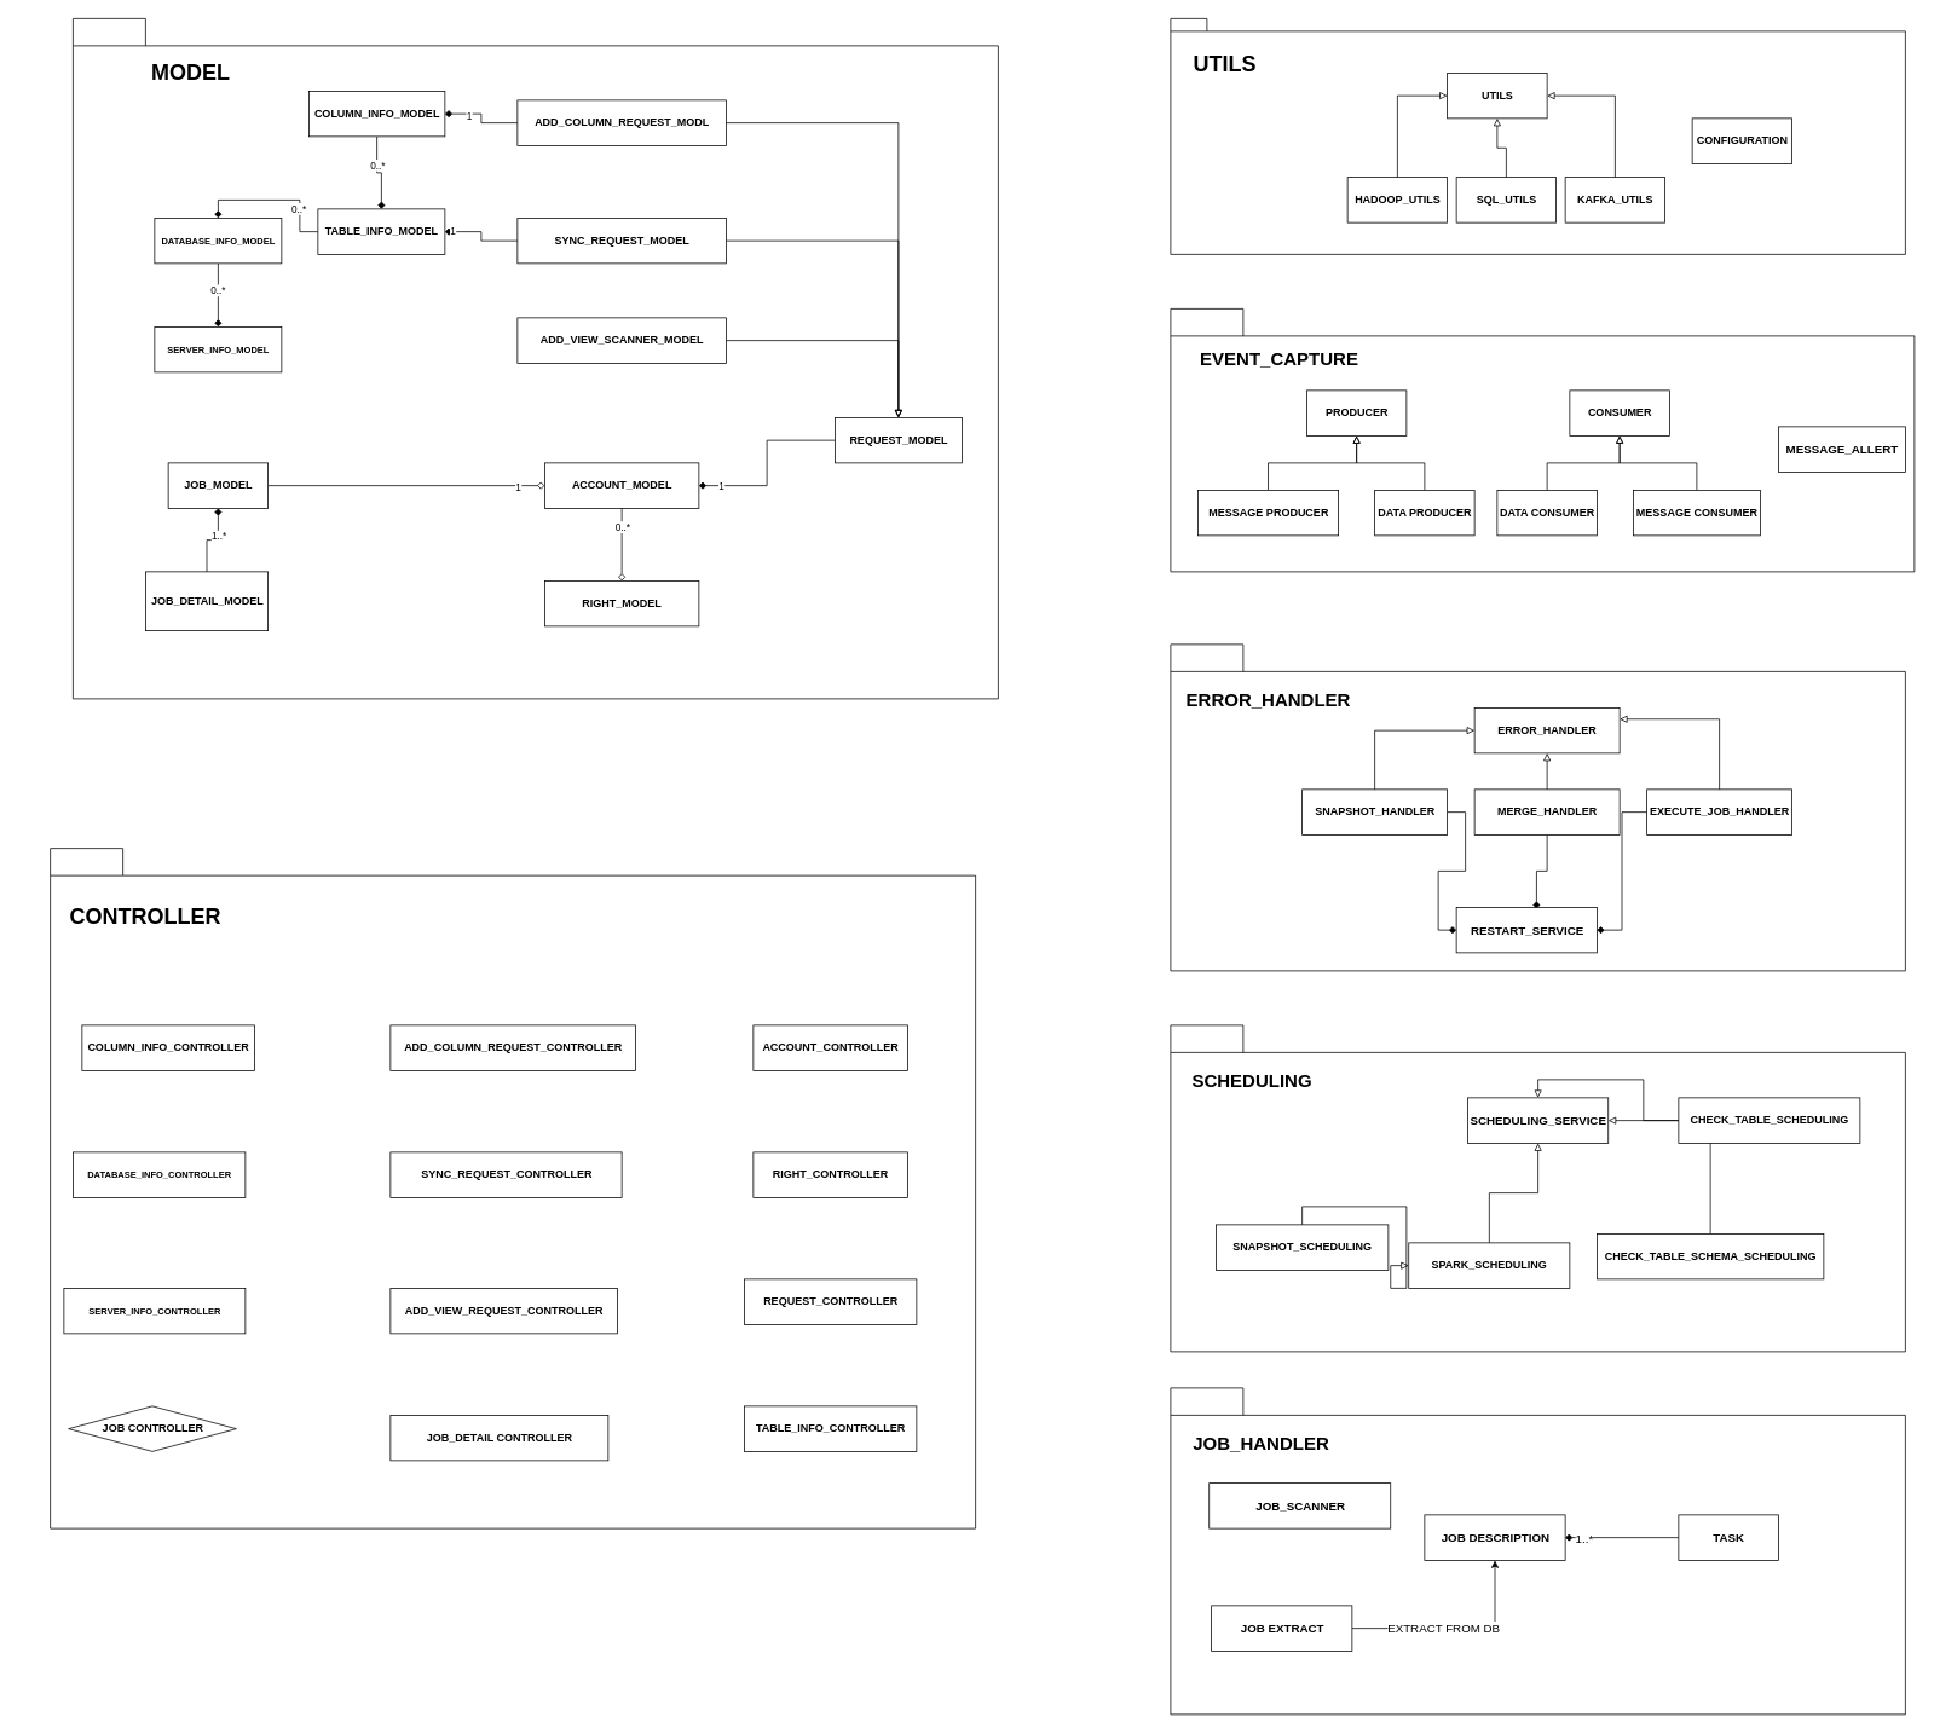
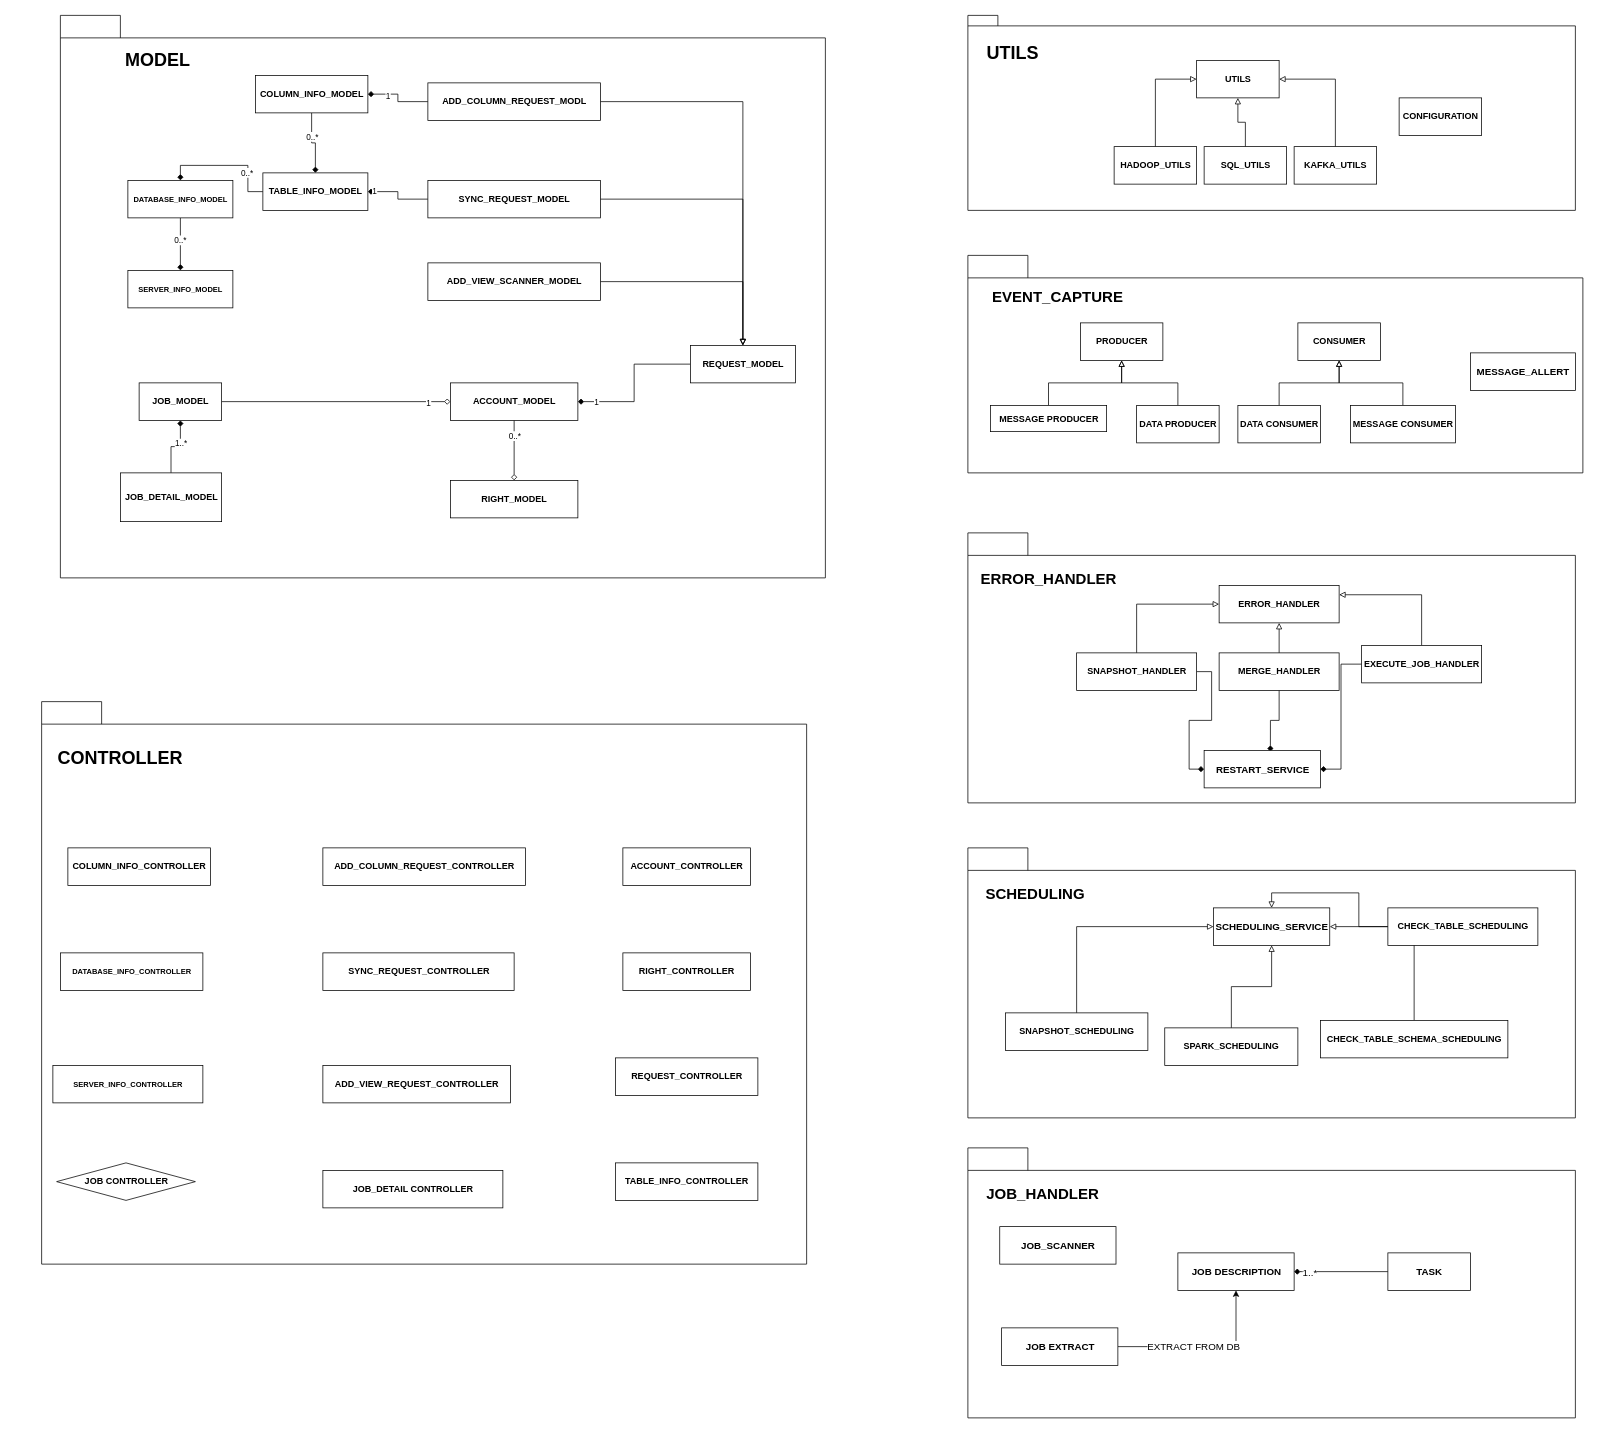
- <mxCell id="51" value="&lt;b&gt;MESSAGE PRODUCER&lt;/b&gt;" style="html=1;fillColor=#ffffff;" vertex="1" parent="1"><mxGeometry x="1320" y="540" width="155" height="50" as="geometry" /></mxCell>
+ <mxCell id="51" value="&lt;b&gt;MESSAGE PRODUCER&lt;/b&gt;" style="html=1;fillColor=#ffffff;" vertex="1" parent="1"><mxGeometry x="1320" y="540" width="155" height="35" as="geometry" /></mxCell>
- <mxCell id="69" value="&lt;b&gt;EXECUTE_JOB_HANDLER&lt;/b&gt;" style="html=1;fillColor=#ffffff;" vertex="1" parent="1"><mxGeometry x="1815" y="870" width="160" height="50" as="geometry" /></mxCell>
+ <mxCell id="69" value="&lt;b&gt;EXECUTE_JOB_HANDLER&lt;/b&gt;" style="html=1;fillColor=#ffffff;" vertex="1" parent="1"><mxGeometry x="1815" y="860" width="160" height="50" as="geometry" /></mxCell>
- <mxCell id="76" style="edgeStyle=orthogonalEdgeStyle;rounded=0;orthogonalLoop=1;jettySize=auto;html=1;fontSize=13;startArrow=none;startFill=0;endArrow=block;endFill=0;exitX=0.5;exitY=0;exitDx=0;exitDy=0;" edge="1" parent="1" source="77" target="79"><mxGeometry relative="1" as="geometry" /></mxCell>
+ <mxCell id="76" style="edgeStyle=orthogonalEdgeStyle;rounded=0;orthogonalLoop=1;jettySize=auto;html=1;entryX=0;entryY=0.5;entryDx=0;entryDy=0;fontSize=13;startArrow=none;startFill=0;endArrow=block;endFill=0;exitX=0.5;exitY=0;exitDx=0;exitDy=0;" edge="1" parent="1" source="77" target="75"><mxGeometry relative="1" as="geometry" /></mxCell>
- <mxCell id="107" value="&lt;b&gt;JOB_SCANNER&lt;/b&gt;" style="html=1;fontSize=13;fillColor=#ffffff;" vertex="1" parent="1"><mxGeometry x="1332.5" y="1635" width="200" height="50" as="geometry" /></mxCell>
+ <mxCell id="107" value="&lt;b&gt;JOB_SCANNER&lt;/b&gt;" style="html=1;fontSize=13;fillColor=#ffffff;" vertex="1" parent="1"><mxGeometry x="1332.5" y="1635" width="155" height="50" as="geometry" /></mxCell>
